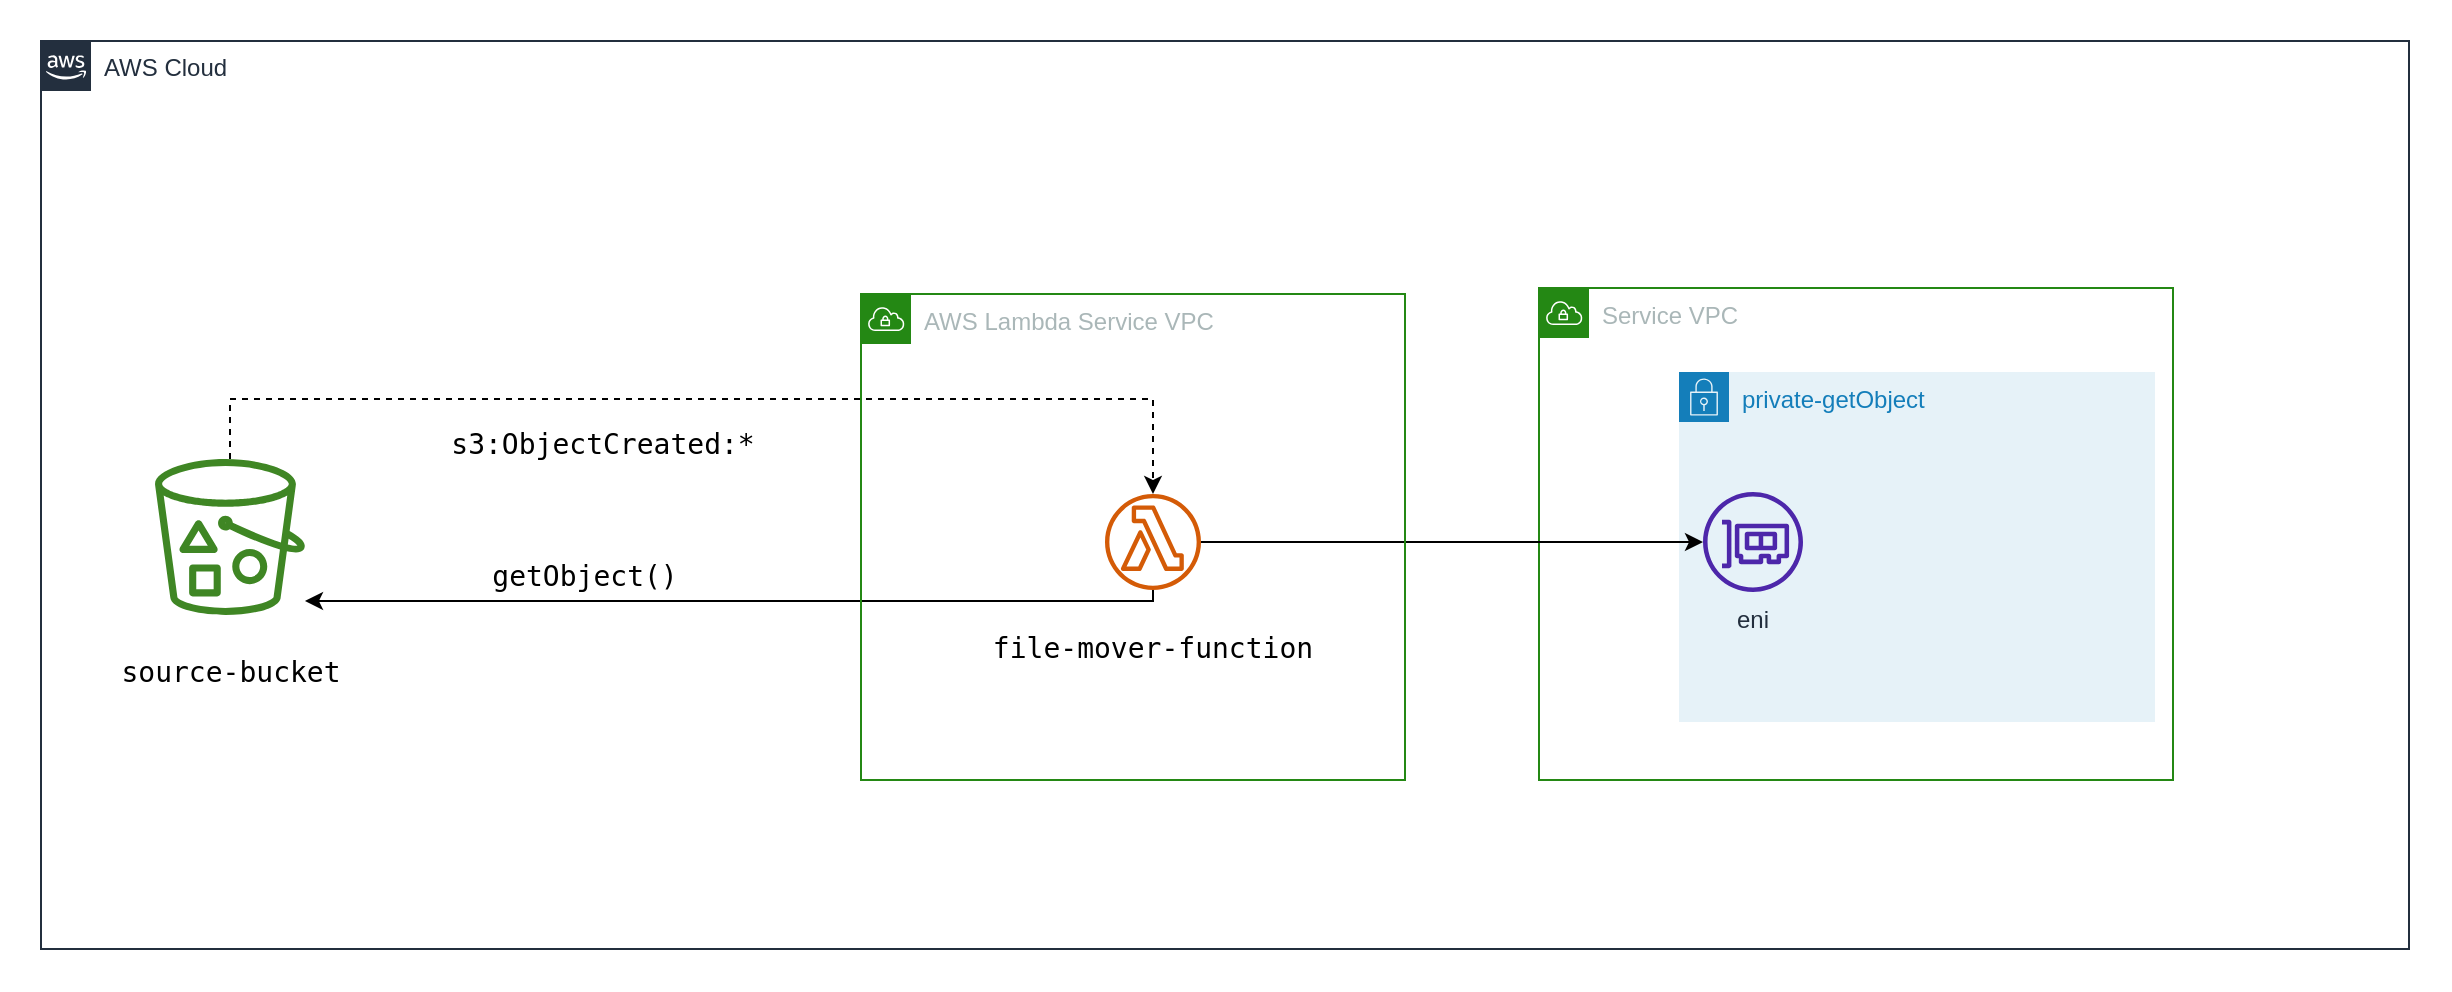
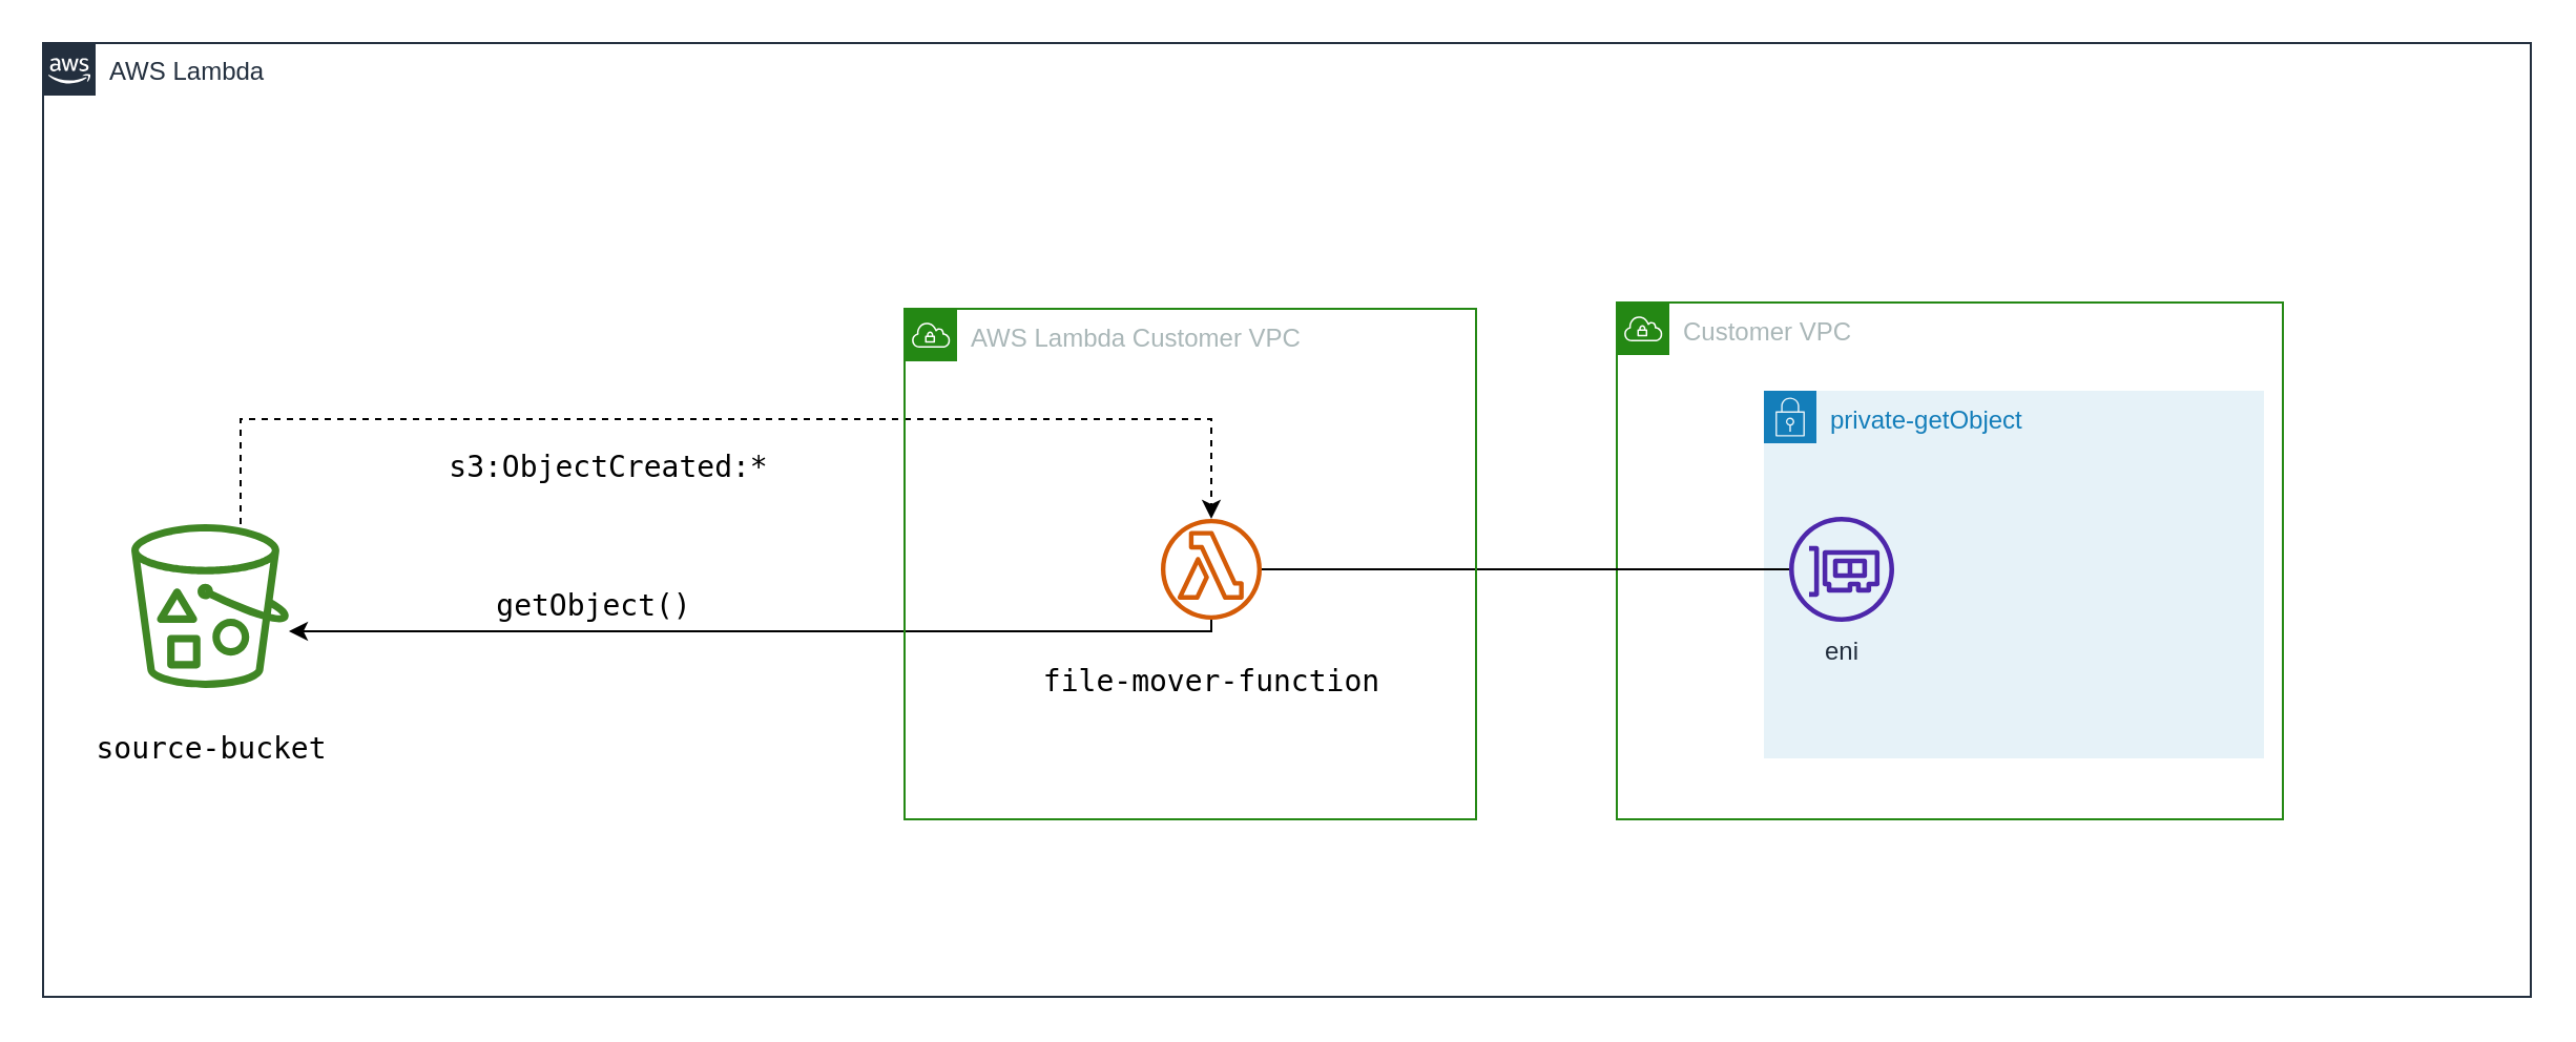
- <mxCell id="2" value="AWS Cloud" style="points=[[0,0],[0.25,0],[0.5,0],[0.75,0],[1,0],[1,0.25],[1,0.5],[1,0.75],[1,1],[0.75,1],[0.5,1],[0.25,1],[0,1],[0,0.75],[0,0.5],[0,0.25]];outlineConnect=0;gradientColor=none;html=1;whiteSpace=wrap;fontSize=12;fontStyle=0;container=1;pointerEvents=0;collapsible=0;recursiveResize=0;shape=mxgraph.aws4.group;grIcon=mxgraph.aws4.group_aws_cloud_alt;strokeColor=#232F3E;fillColor=none;verticalAlign=top;align=left;spacingLeft=30;fontColor=#232F3E;dashed=0;" vertex="1" parent="1"><mxGeometry x="20" y="20" width="1184" height="454" as="geometry" /></mxCell>
+ <mxCell id="2" value="AWS Lambda" style="points=[[0,0],[0.25,0],[0.5,0],[0.75,0],[1,0],[1,0.25],[1,0.5],[1,0.75],[1,1],[0.75,1],[0.5,1],[0.25,1],[0,1],[0,0.75],[0,0.5],[0,0.25]];outlineConnect=0;gradientColor=none;html=1;whiteSpace=wrap;fontSize=12;fontStyle=0;container=1;pointerEvents=0;collapsible=0;recursiveResize=0;shape=mxgraph.aws4.group;grIcon=mxgraph.aws4.group_aws_cloud_alt;strokeColor=#232F3E;fillColor=none;verticalAlign=top;align=left;spacingLeft=30;fontColor=#232F3E;dashed=0;" vertex="1" parent="1"><mxGeometry x="20" y="20" width="1184" height="454" as="geometry" /></mxCell>
- <mxCell id="6" value="Service VPC" style="points=[[0,0],[0.25,0],[0.5,0],[0.75,0],[1,0],[1,0.25],[1,0.5],[1,0.75],[1,1],[0.75,1],[0.5,1],[0.25,1],[0,1],[0,0.75],[0,0.5],[0,0.25]];outlineConnect=0;gradientColor=none;html=1;whiteSpace=wrap;fontSize=12;fontStyle=0;container=1;pointerEvents=0;collapsible=0;recursiveResize=0;shape=mxgraph.aws4.group;grIcon=mxgraph.aws4.group_vpc;strokeColor=#248814;fillColor=none;verticalAlign=top;align=left;spacingLeft=30;fontColor=#AAB7B8;dashed=0;" vertex="1" parent="2"><mxGeometry x="749" y="123.5" width="317" height="246" as="geometry" /></mxCell>
+ <mxCell id="6" value="Customer VPC" style="points=[[0,0],[0.25,0],[0.5,0],[0.75,0],[1,0],[1,0.25],[1,0.5],[1,0.75],[1,1],[0.75,1],[0.5,1],[0.25,1],[0,1],[0,0.75],[0,0.5],[0,0.25]];outlineConnect=0;gradientColor=none;html=1;whiteSpace=wrap;fontSize=12;fontStyle=0;container=1;pointerEvents=0;collapsible=0;recursiveResize=0;shape=mxgraph.aws4.group;grIcon=mxgraph.aws4.group_vpc;strokeColor=#248814;fillColor=none;verticalAlign=top;align=left;spacingLeft=30;fontColor=#AAB7B8;dashed=0;" vertex="1" parent="2"><mxGeometry x="749" y="123.5" width="317" height="246" as="geometry" /></mxCell>
- <mxCell id="12" value="AWS Lambda Service VPC" style="points=[[0,0],[0.25,0],[0.5,0],[0.75,0],[1,0],[1,0.25],[1,0.5],[1,0.75],[1,1],[0.75,1],[0.5,1],[0.25,1],[0,1],[0,0.75],[0,0.5],[0,0.25]];outlineConnect=0;gradientColor=none;html=1;whiteSpace=wrap;fontSize=12;fontStyle=0;container=1;pointerEvents=0;collapsible=0;recursiveResize=0;shape=mxgraph.aws4.group;grIcon=mxgraph.aws4.group_vpc;strokeColor=#248814;fillColor=none;verticalAlign=top;align=left;spacingLeft=30;fontColor=#AAB7B8;dashed=0;labelBackgroundColor=none;" vertex="1" parent="2"><mxGeometry x="410" y="126.5" width="272" height="243" as="geometry" /></mxCell>
+ <mxCell id="12" value="AWS Lambda Customer VPC" style="points=[[0,0],[0.25,0],[0.5,0],[0.75,0],[1,0],[1,0.25],[1,0.5],[1,0.75],[1,1],[0.75,1],[0.5,1],[0.25,1],[0,1],[0,0.75],[0,0.5],[0,0.25]];outlineConnect=0;gradientColor=none;html=1;whiteSpace=wrap;fontSize=12;fontStyle=0;container=1;pointerEvents=0;collapsible=0;recursiveResize=0;shape=mxgraph.aws4.group;grIcon=mxgraph.aws4.group_vpc;strokeColor=#248814;fillColor=none;verticalAlign=top;align=left;spacingLeft=30;fontColor=#AAB7B8;dashed=0;labelBackgroundColor=none;" vertex="1" parent="2"><mxGeometry x="410" y="126.5" width="272" height="243" as="geometry" /></mxCell>
- <mxCell id="5" value="&lt;div style=&quot;font-family: &amp;quot;JetBrains Mono&amp;quot;, monospace; font-size: 10.5pt;&quot;&gt;&lt;pre&gt;source-bucket&lt;/pre&gt;&lt;/div&gt;" style="sketch=0;outlineConnect=0;fontColor=default;gradientColor=none;fillColor=#3F8624;strokeColor=none;dashed=1;verticalLabelPosition=bottom;verticalAlign=top;align=center;html=1;fontSize=12;fontStyle=0;aspect=fixed;pointerEvents=1;shape=mxgraph.aws4.bucket_with_objects;labelBackgroundColor=default;" vertex="1" parent="2"><mxGeometry x="57" y="209" width="75" height="78" as="geometry" /></mxCell>
+ <mxCell id="5" value="&lt;div style=&quot;font-family: &amp;quot;JetBrains Mono&amp;quot;, monospace; font-size: 10.5pt;&quot;&gt;&lt;pre&gt;source-bucket&lt;/pre&gt;&lt;/div&gt;" style="sketch=0;outlineConnect=0;fontColor=default;gradientColor=none;fillColor=#3F8624;strokeColor=none;dashed=1;verticalLabelPosition=bottom;verticalAlign=top;align=center;html=1;fontSize=12;fontStyle=0;aspect=fixed;pointerEvents=1;shape=mxgraph.aws4.bucket_with_objects;labelBackgroundColor=default;" vertex="1" parent="2"><mxGeometry x="42" y="229" width="75" height="78" as="geometry" /></mxCell>
- <mxCell id="9" style="edgeStyle=orthogonalEdgeStyle;rounded=0;orthogonalLoop=1;jettySize=auto;html=1;fontColor=default;" edge="1" parent="2" source="13" target="8"><mxGeometry relative="1" as="geometry" /></mxCell>
+ <mxCell id="9" style="edgeStyle=orthogonalEdgeStyle;rounded=0;orthogonalLoop=1;jettySize=auto;html=1;fontColor=default;endArrow=none;" edge="1" parent="2" source="13" target="8"><mxGeometry relative="1" as="geometry" /></mxCell>
